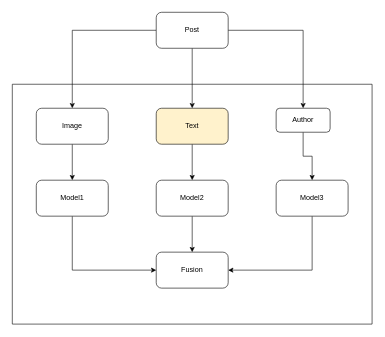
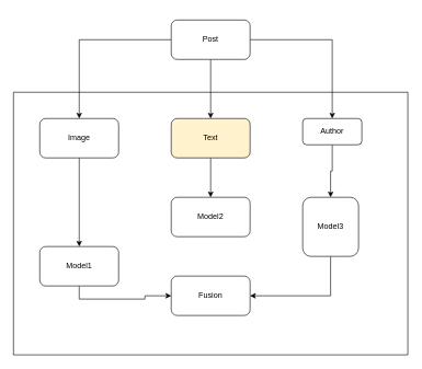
- <mxCell id="5" value="Post" style="rounded=1;whiteSpace=wrap;html=1;" vertex="1" parent="1"><mxGeometry x="260" y="20" width="120" height="60" as="geometry" /></mxCell>
+ <mxCell id="5" value="Post" style="rounded=1;whiteSpace=wrap;html=1;" vertex="1" parent="1"><mxGeometry x="260" y="30" width="120" height="60" as="geometry" /></mxCell>
- <mxCell id="14" value="Model1" style="rounded=1;whiteSpace=wrap;html=1;" vertex="1" parent="12"><mxGeometry x="40" y="160" width="120" height="60" as="geometry" /></mxCell>
+ <mxCell id="14" value="Model1" style="rounded=1;whiteSpace=wrap;html=1;" vertex="1" parent="12"><mxGeometry x="40" y="235" width="120" height="60" as="geometry" /></mxCell>
- <mxCell id="18" value="Model3" style="rounded=1;whiteSpace=wrap;html=1;" vertex="1" parent="12"><mxGeometry x="440" y="160" width="120" height="60" as="geometry" /></mxCell>
+ <mxCell id="18" value="Model3" style="rounded=1;whiteSpace=wrap;html=1;" vertex="1" parent="12"><mxGeometry x="440" y="160" width="85" height="90" as="geometry" /></mxCell>
- <mxCell id="15" style="edgeStyle=orthogonalEdgeStyle;rounded=0;orthogonalLoop=1;jettySize=auto;html=1;exitX=0.5;exitY=1;exitDx=0;exitDy=0;entryX=0.5;entryY=0;entryDx=0;entryDy=0;" edge="1" parent="12" source="16" target="19"><mxGeometry relative="1" as="geometry" /></mxCell>
